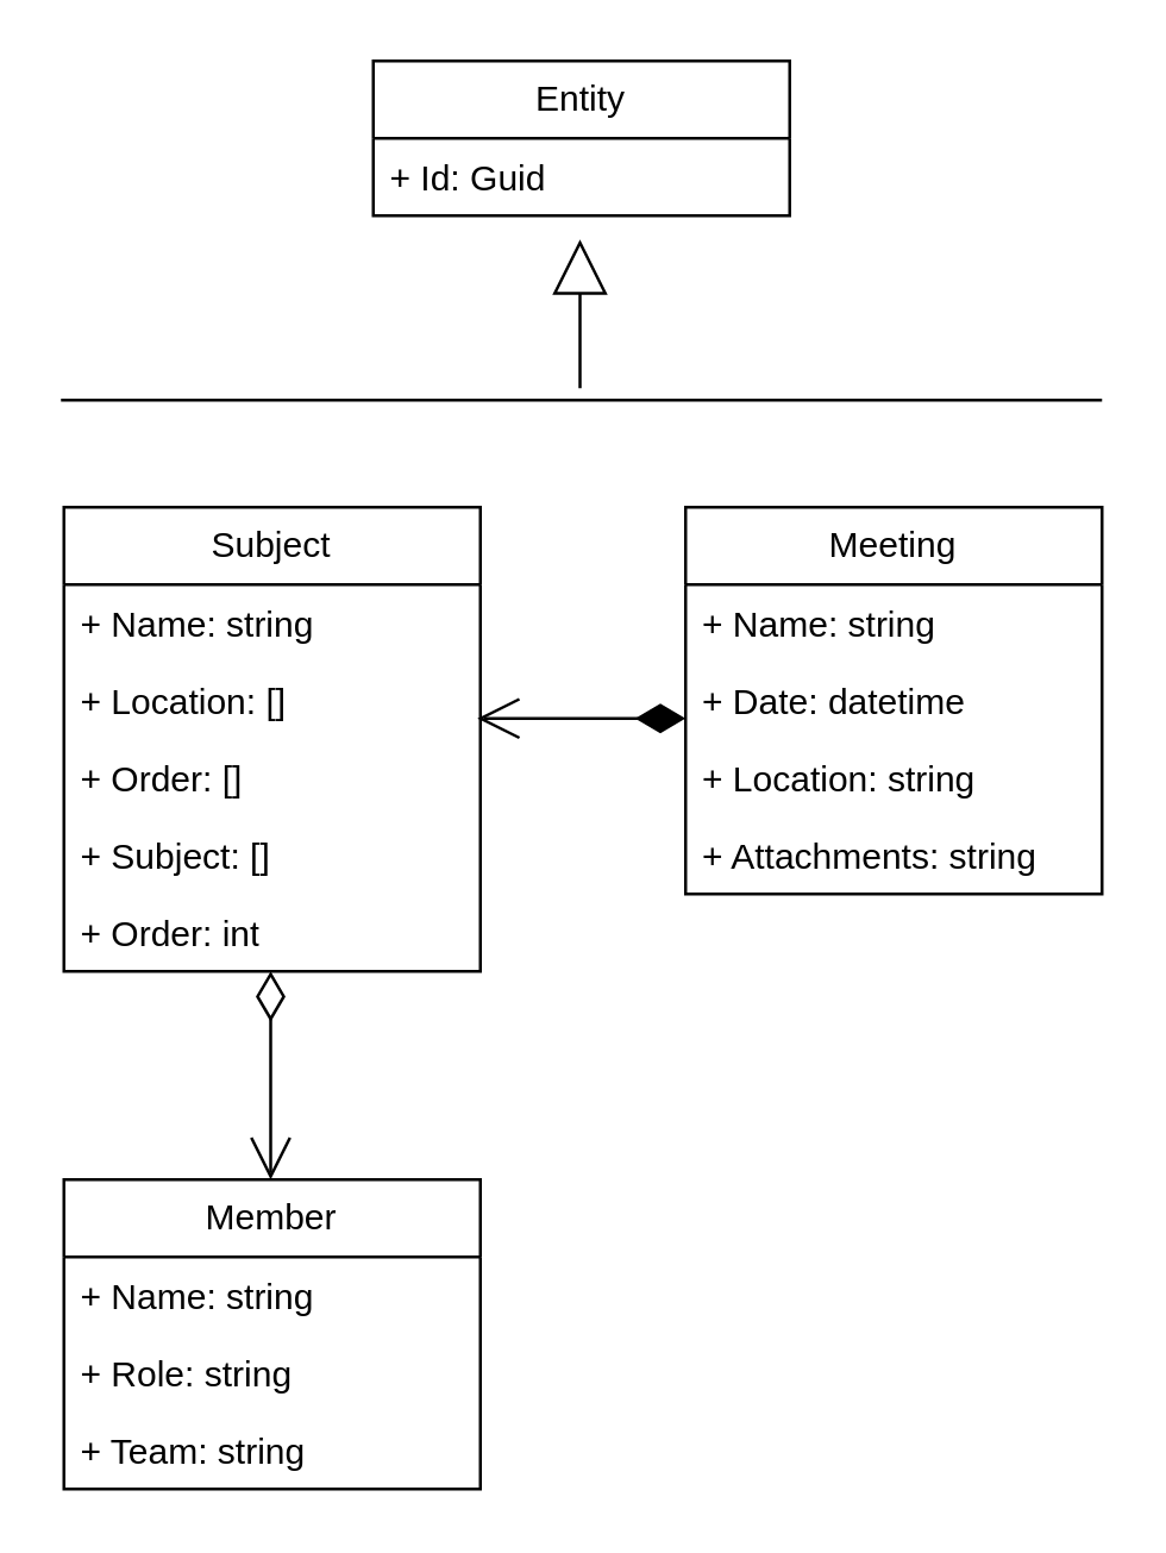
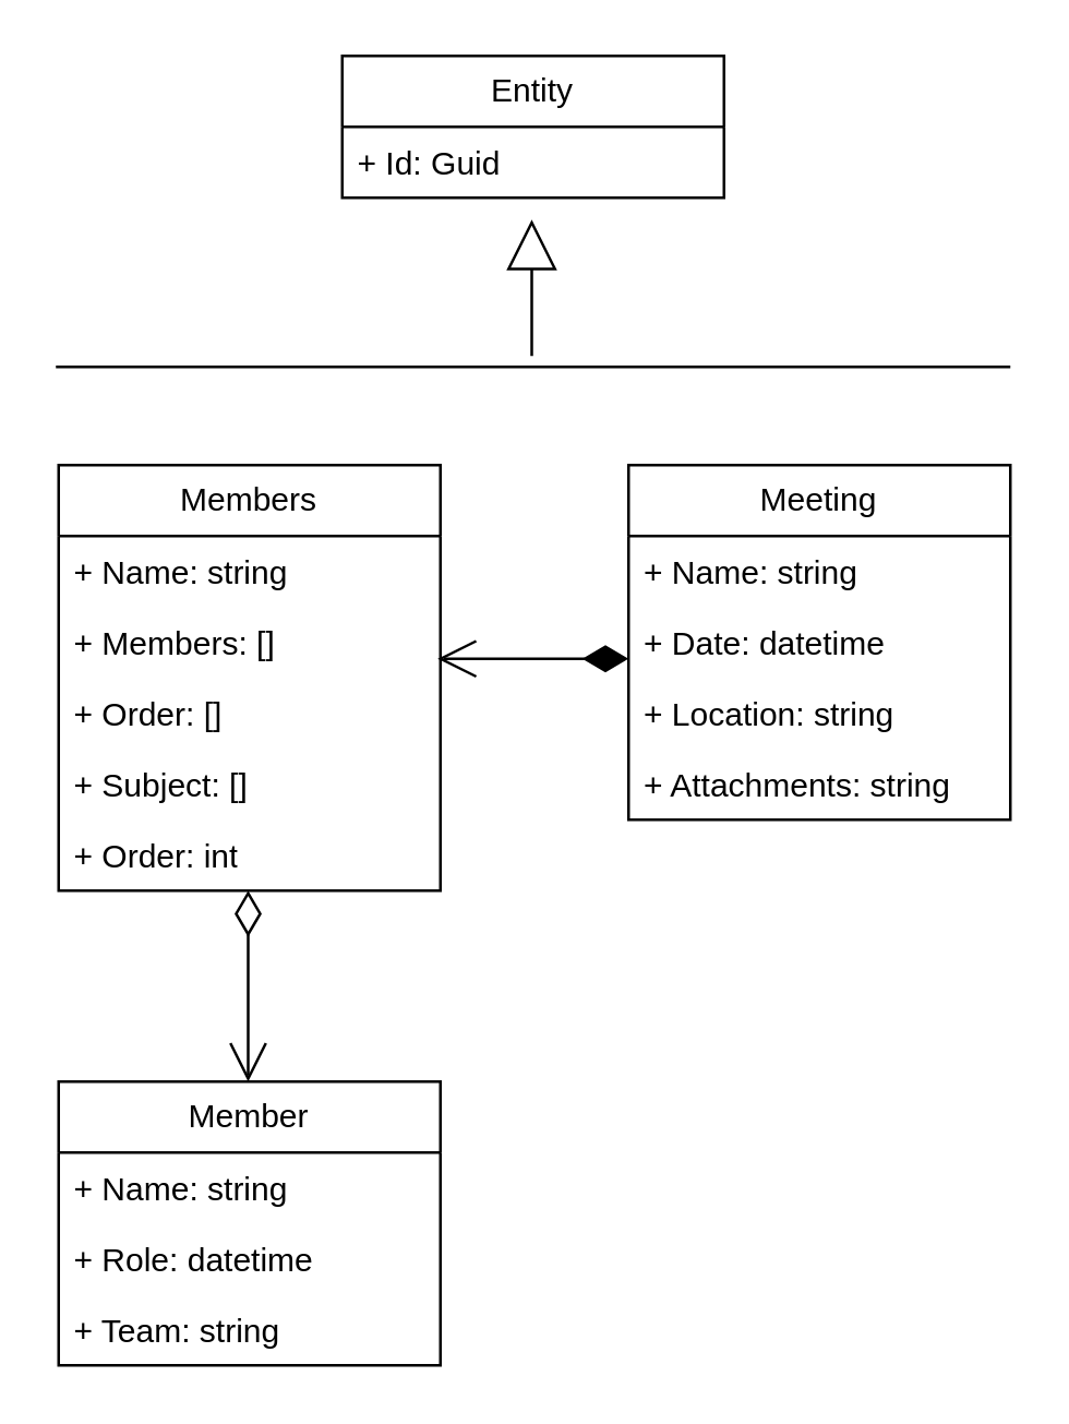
- <mxCell id="7" value="Subject" style="swimlane;fontStyle=0;childLayout=stackLayout;horizontal=1;startSize=26;fillColor=none;horizontalStack=0;resizeParent=1;resizeParentMax=0;resizeLast=0;collapsible=1;marginBottom=0;whiteSpace=wrap;html=1;" vertex="1" parent="1"><mxGeometry x="21" y="170" width="140" height="156" as="geometry" /></mxCell>
+ <mxCell id="7" value="Members" style="swimlane;fontStyle=0;childLayout=stackLayout;horizontal=1;startSize=26;fillColor=none;horizontalStack=0;resizeParent=1;resizeParentMax=0;resizeLast=0;collapsible=1;marginBottom=0;whiteSpace=wrap;html=1;" vertex="1" parent="1"><mxGeometry x="21" y="170" width="140" height="156" as="geometry" /></mxCell>
- <mxCell id="9" value="+ Location: []" style="text;strokeColor=none;fillColor=none;align=left;verticalAlign=top;spacingLeft=4;spacingRight=4;overflow=hidden;rotatable=0;points=[[0,0.5],[1,0.5]];portConstraint=eastwest;whiteSpace=wrap;html=1;" vertex="1" parent="7"><mxGeometry y="52" width="140" height="26" as="geometry" /></mxCell>
+ <mxCell id="9" value="+ Members: []" style="text;strokeColor=none;fillColor=none;align=left;verticalAlign=top;spacingLeft=4;spacingRight=4;overflow=hidden;rotatable=0;points=[[0,0.5],[1,0.5]];portConstraint=eastwest;whiteSpace=wrap;html=1;" vertex="1" parent="7"><mxGeometry y="52" width="140" height="26" as="geometry" /></mxCell>
- <mxCell id="15" value="+ Role: string" style="text;strokeColor=none;fillColor=none;align=left;verticalAlign=top;spacingLeft=4;spacingRight=4;overflow=hidden;rotatable=0;points=[[0,0.5],[1,0.5]];portConstraint=eastwest;whiteSpace=wrap;html=1;" vertex="1" parent="13"><mxGeometry y="52" width="140" height="26" as="geometry" /></mxCell>
+ <mxCell id="15" value="+ Role: datetime" style="text;strokeColor=none;fillColor=none;align=left;verticalAlign=top;spacingLeft=4;spacingRight=4;overflow=hidden;rotatable=0;points=[[0,0.5],[1,0.5]];portConstraint=eastwest;whiteSpace=wrap;html=1;" vertex="1" parent="13"><mxGeometry y="52" width="140" height="26" as="geometry" /></mxCell>
